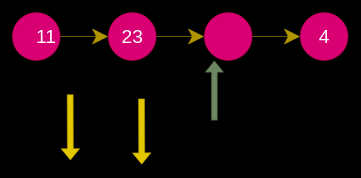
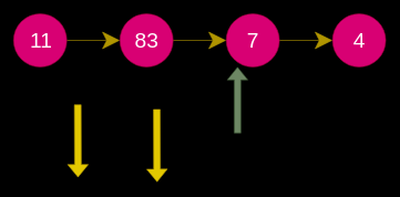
- <mxCell id="9" value="&lt;font style=&quot;font-size: 32px&quot; color=&quot;#ffffff&quot;&gt;11&lt;/font&gt;" style="text;html=1;resizable=0;autosize=1;align=center;verticalAlign=middle;points=[];fillColor=none;strokeColor=none;rounded=0;" vertex="1" parent="1"><mxGeometry x="54" y="48" width="43" height="25" as="geometry" /></mxCell>
+ <mxCell id="9" value="&lt;font style=&quot;font-size: 32px&quot; color=&quot;#ffffff&quot;&gt;11&lt;/font&gt;" style="text;html=1;resizable=0;autosize=1;align=center;verticalAlign=middle;points=[];fillColor=none;strokeColor=none;rounded=0;" vertex="1" parent="1"><mxGeometry x="39" y="48" width="43" height="25" as="geometry" /></mxCell>
- <mxCell id="14" value="&lt;font style=&quot;font-size: 32px&quot; color=&quot;#ffffff&quot;&gt;23&lt;/font&gt;" style="text;html=1;resizable=0;autosize=1;align=center;verticalAlign=middle;points=[];fillColor=none;strokeColor=none;rounded=0;" vertex="1" parent="12"><mxGeometry x="17" y="28" width="46" height="25" as="geometry" /></mxCell>
+ <mxCell id="14" value="&lt;font style=&quot;font-size: 32px&quot; color=&quot;#ffffff&quot;&gt;83&lt;/font&gt;" style="text;html=1;resizable=0;autosize=1;align=center;verticalAlign=middle;points=[];fillColor=none;strokeColor=none;rounded=0;" vertex="1" parent="12"><mxGeometry x="17" y="28" width="46" height="25" as="geometry" /></mxCell>
+ <mxCell id="10" value="&lt;font style=&quot;font-size: 32px&quot; color=&quot;#ffffff&quot;&gt;7&lt;/font&gt;" style="text;html=1;resizable=0;autosize=1;align=center;verticalAlign=middle;points=[];fillColor=none;strokeColor=none;rounded=0;" vertex="1" parent="1"><mxGeometry x="366" y="48" width="28" height="25" as="geometry" /></mxCell>
